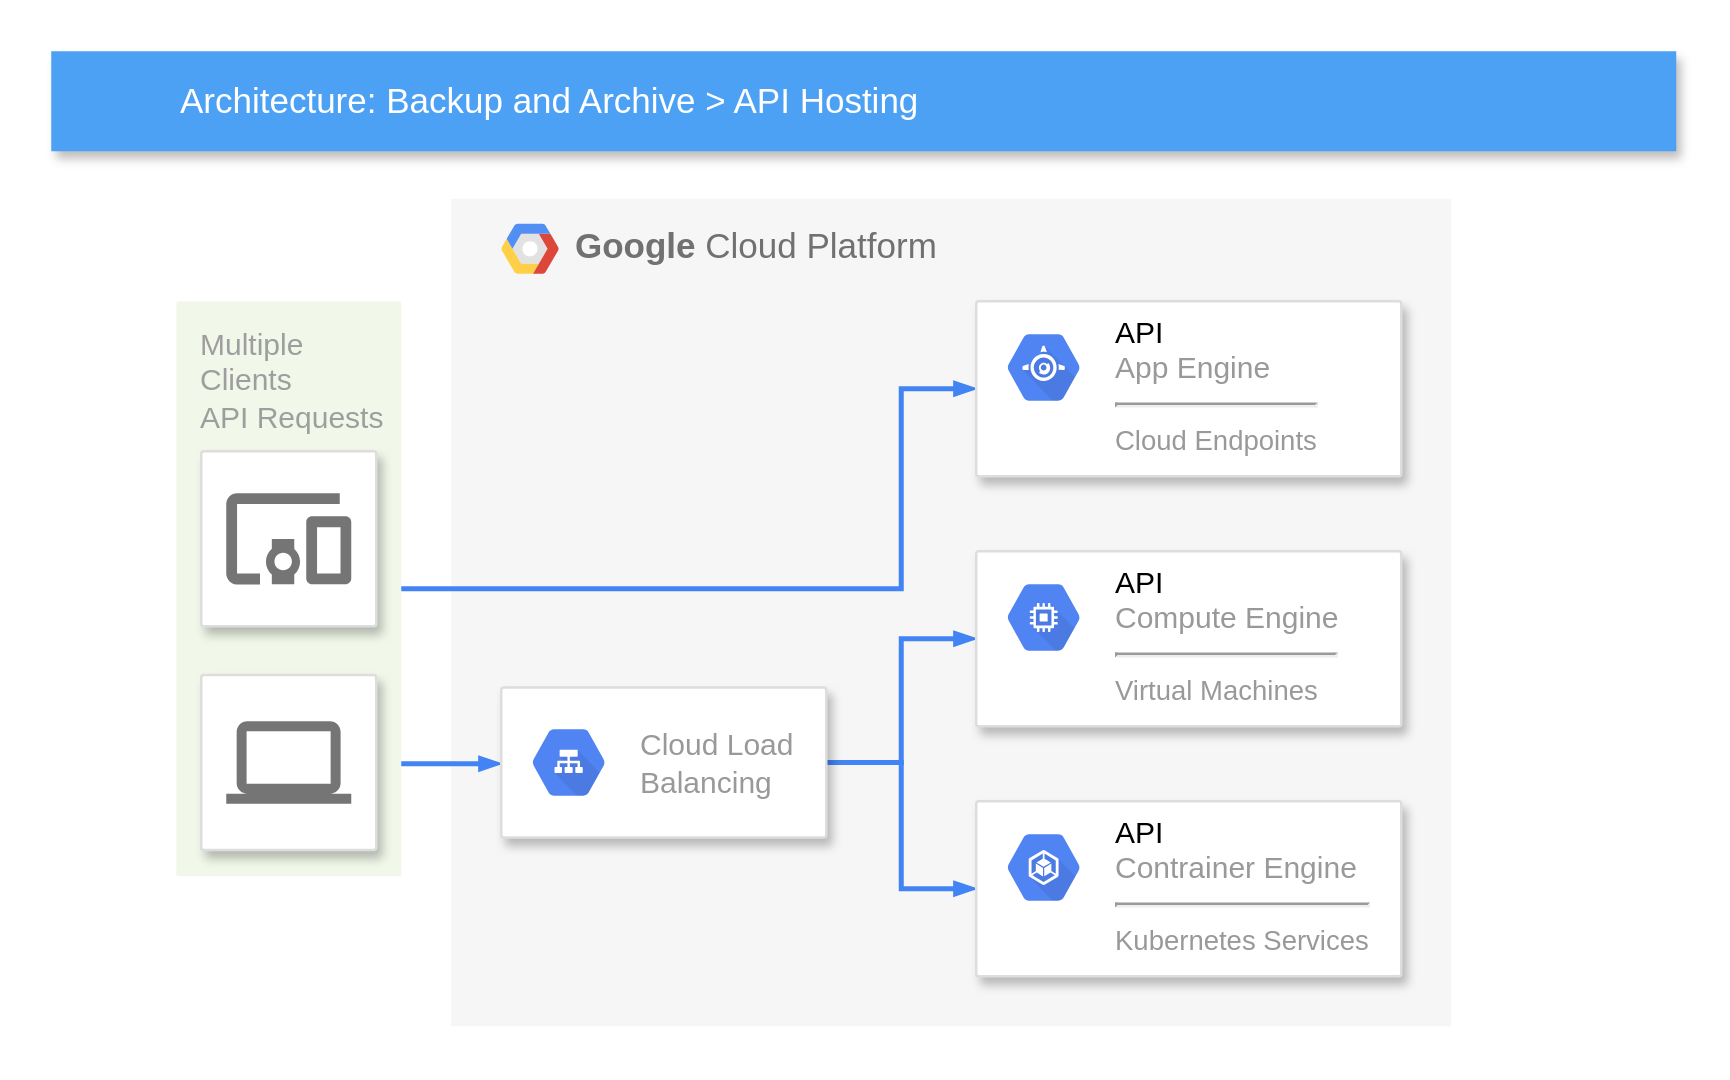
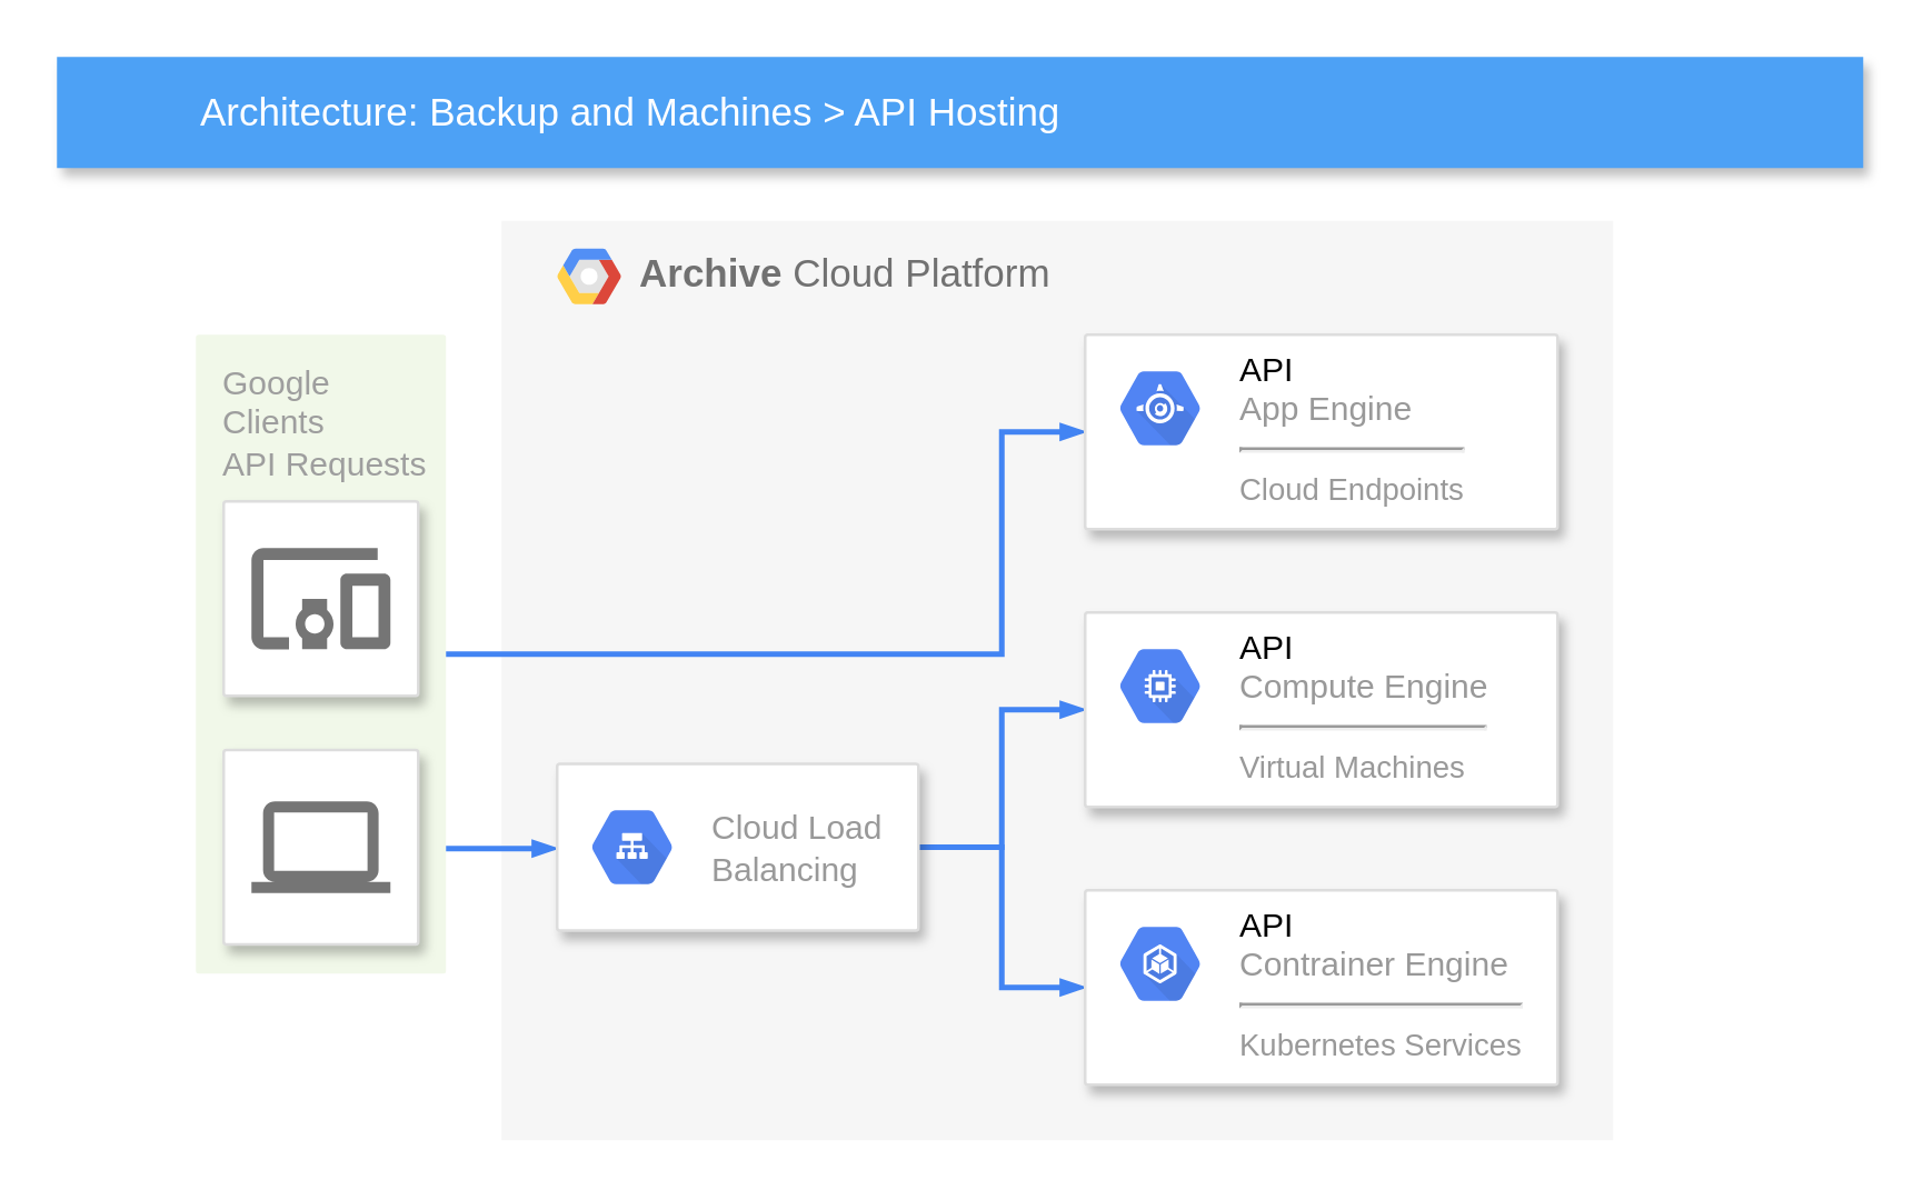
- <mxCell id="5" value="Architecture: Backup and Archive &amp;gt; API Hosting" style="fillColor=#4DA1F5;strokeColor=none;shadow=1;gradientColor=none;fontSize=14;align=left;spacingLeft=50;fontColor=#ffffff;html=1;" parent="1" vertex="1"><mxGeometry x="20" y="20" width="650" height="40" as="geometry" /></mxCell>
+ <mxCell id="5" value="Architecture: Backup and Machines &amp;gt; API Hosting" style="fillColor=#4DA1F5;strokeColor=none;shadow=1;gradientColor=none;fontSize=14;align=left;spacingLeft=50;fontColor=#ffffff;html=1;" parent="1" vertex="1"><mxGeometry x="20" y="20" width="650" height="40" as="geometry" /></mxCell>
- <mxCell id="2" value="&lt;b&gt;Google &lt;/b&gt;Cloud Platform" style="fillColor=#F6F6F6;strokeColor=none;shadow=0;gradientColor=none;fontSize=14;align=left;spacing=10;fontColor=#717171;9E9E9E;verticalAlign=top;spacingTop=-4;fontStyle=0;spacingLeft=40;html=1;" parent="1" vertex="1"><mxGeometry x="180" y="79" width="400" height="331" as="geometry" /></mxCell>
+ <mxCell id="2" value="&lt;b&gt;Archive &lt;/b&gt;Cloud Platform" style="fillColor=#F6F6F6;strokeColor=none;shadow=0;gradientColor=none;fontSize=14;align=left;spacing=10;fontColor=#717171;9E9E9E;verticalAlign=top;spacingTop=-4;fontStyle=0;spacingLeft=40;html=1;" parent="1" vertex="1"><mxGeometry x="180" y="79" width="400" height="331" as="geometry" /></mxCell>
- <mxCell id="4" value="Multiple&lt;br&gt;Clients&lt;br&gt;API Requests&lt;br&gt;" style="rounded=1;absoluteArcSize=1;arcSize=2;html=1;strokeColor=none;gradientColor=none;shadow=0;dashed=0;fontSize=12;fontColor=#9E9E9E;align=left;verticalAlign=top;spacing=10;spacingTop=-4;fillColor=#F1F8E9;" parent="1" vertex="1"><mxGeometry x="70" y="120" width="90" height="230" as="geometry" /></mxCell>
+ <mxCell id="4" value="Google&lt;br&gt;Clients&lt;br&gt;API Requests&lt;br&gt;" style="rounded=1;absoluteArcSize=1;arcSize=2;html=1;strokeColor=none;gradientColor=none;shadow=0;dashed=0;fontSize=12;fontColor=#9E9E9E;align=left;verticalAlign=top;spacing=10;spacingTop=-4;fillColor=#F1F8E9;" parent="1" vertex="1"><mxGeometry x="70" y="120" width="90" height="230" as="geometry" /></mxCell>
